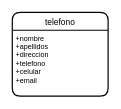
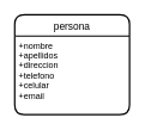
- <mxCell id="2" value="telefono" style="swimlane;childLayout=stackLayout;horizontal=1;startSize=30;horizontalStack=0;rounded=1;fontSize=14;fontStyle=0;strokeWidth=2;resizeParent=0;resizeLast=1;shadow=0;dashed=0;align=center;" vertex="1" parent="1"><mxGeometry x="20" y="20" width="160" height="140" as="geometry" /></mxCell>
+ <mxCell id="2" value="persona" style="swimlane;childLayout=stackLayout;horizontal=1;startSize=30;horizontalStack=0;rounded=1;fontSize=14;fontStyle=0;strokeWidth=2;resizeParent=0;resizeLast=1;shadow=0;dashed=0;align=center;" vertex="1" parent="1"><mxGeometry x="20" y="20" width="160" height="140" as="geometry" /></mxCell>
